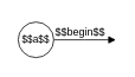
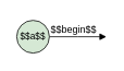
- <mxCell id="3" value="&lt;span style=&quot;font-size: 11px; text-wrap: nowrap;&quot;&gt;$$a$$&lt;/span&gt;" style="ellipse;whiteSpace=wrap;html=1;aspect=fixed;" parent="1" vertex="1"><mxGeometry x="20" y="24" width="40" height="40" as="geometry" /></mxCell>
+ <mxCell id="3" value="&lt;span style=&quot;font-size: 11px; text-wrap: nowrap;&quot;&gt;$$a$$&lt;/span&gt;" style="ellipse;whiteSpace=wrap;html=1;aspect=fixed;fillColor=#d5e8d4;" parent="1" vertex="1"><mxGeometry x="20" y="24" width="40" height="40" as="geometry" /></mxCell>
